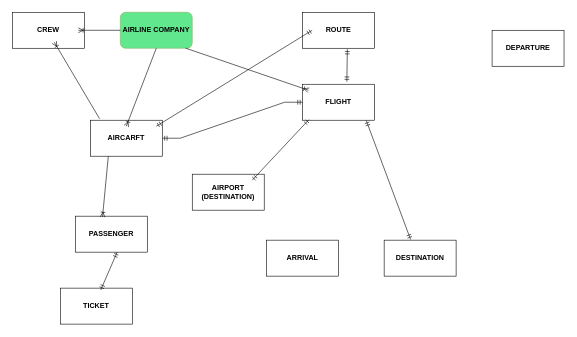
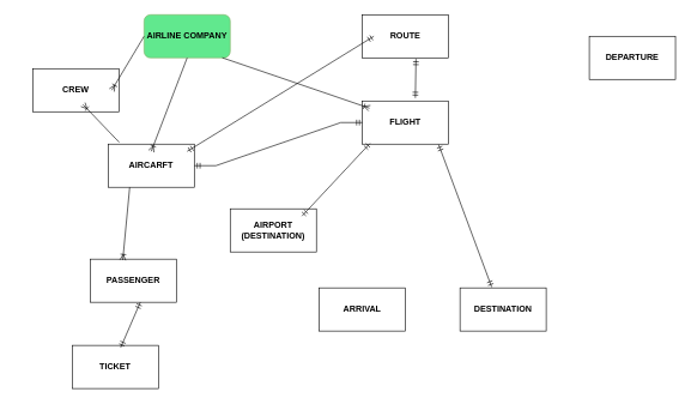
- <mxCell id="4" value="&lt;b&gt;CREW&lt;/b&gt;" style="rounded=0;whiteSpace=wrap;html=1;" vertex="1" parent="1"><mxGeometry x="20" y="20" width="120" height="60" as="geometry" /></mxCell>
+ <mxCell id="4" value="&lt;b&gt;CREW&lt;/b&gt;" style="rounded=0;whiteSpace=wrap;html=1;" vertex="1" parent="1"><mxGeometry x="45" y="95" width="120" height="60" as="geometry" /></mxCell>
